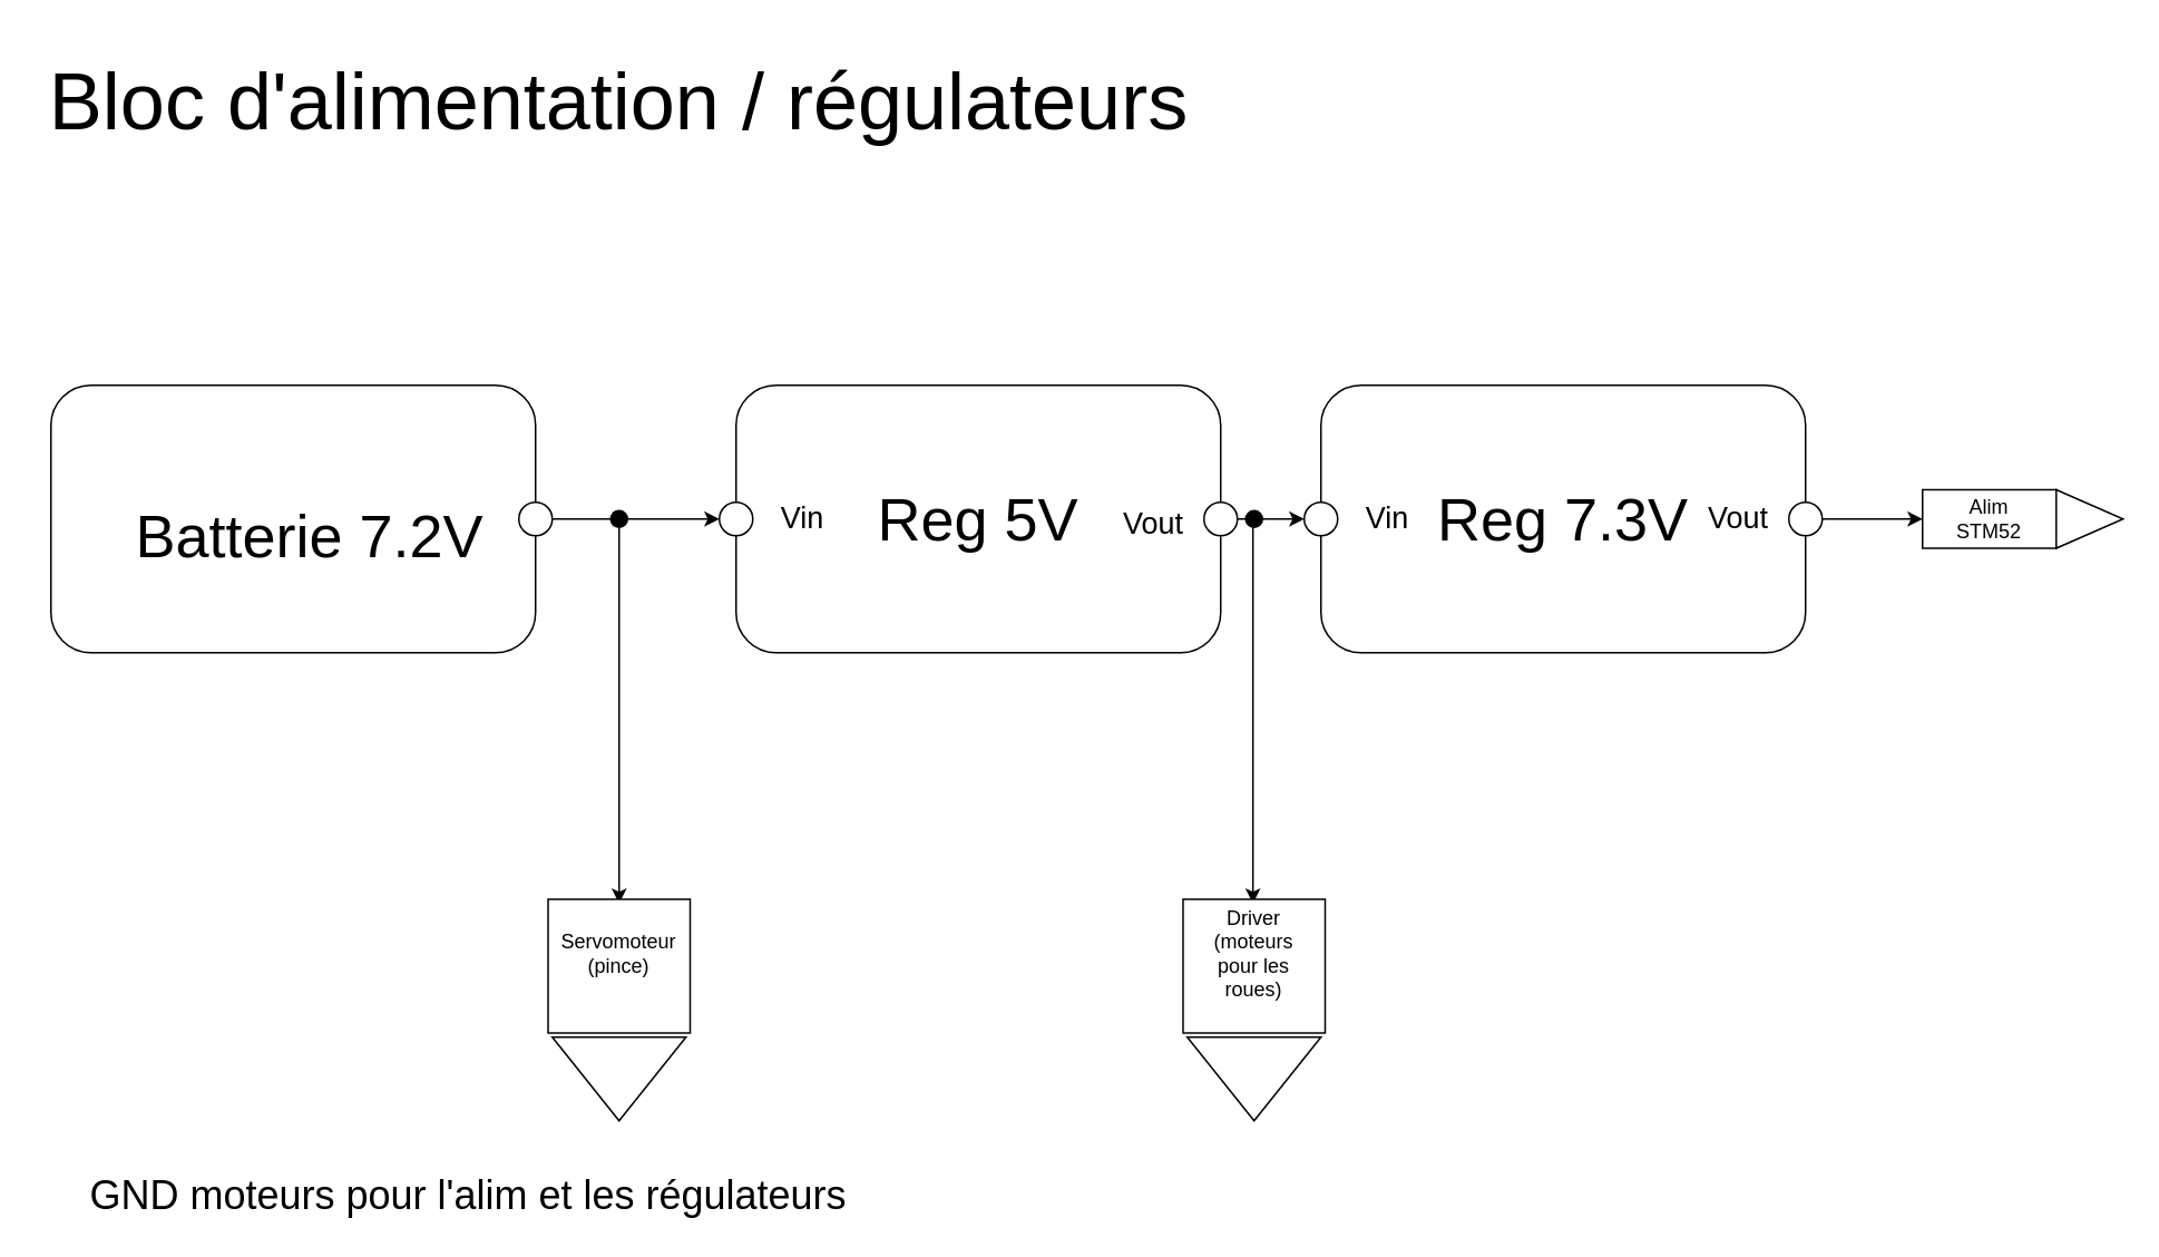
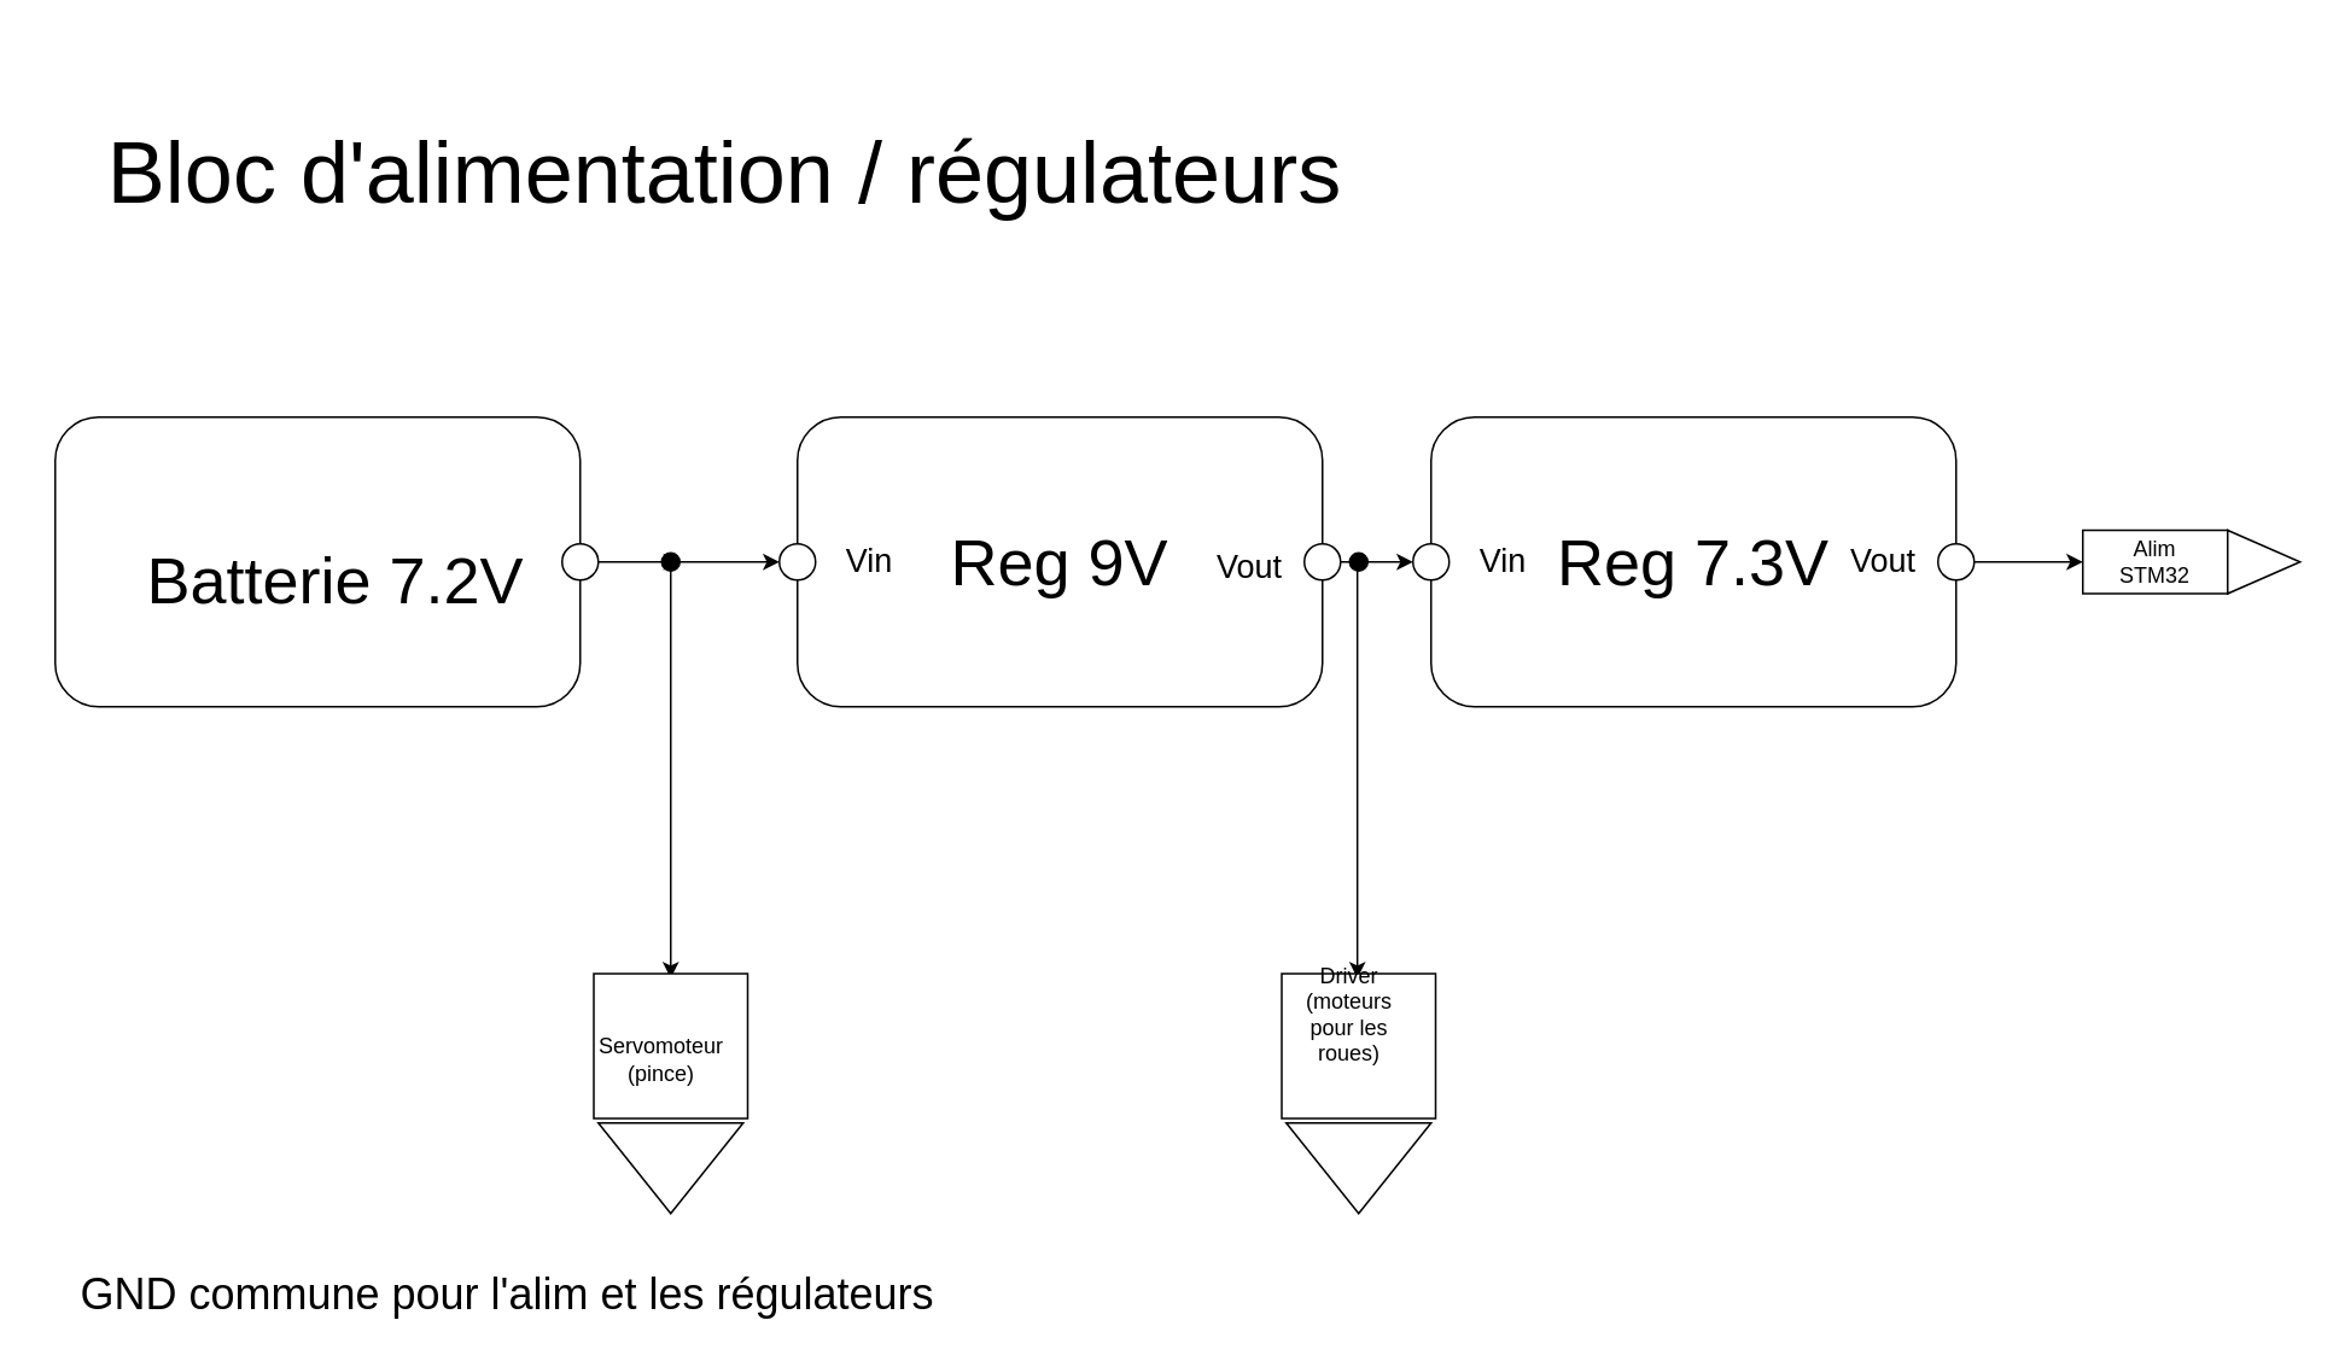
- <mxCell id="28" value="&lt;font style=&quot;font-size: 48px;&quot;&gt;Bloc d'alimentation / régulateurs&lt;/font&gt;" style="text;html=1;strokeColor=none;fillColor=none;align=center;verticalAlign=middle;whiteSpace=wrap;rounded=0;" parent="1" vertex="1"><mxGeometry x="20" y="20" width="700" height="80" as="geometry" /></mxCell>
+ <mxCell id="28" value="&lt;font style=&quot;font-size: 48px;&quot;&gt;Bloc d'alimentation / régulateurs&lt;/font&gt;" style="text;html=1;strokeColor=none;fillColor=none;align=center;verticalAlign=middle;whiteSpace=wrap;rounded=0;" parent="1" vertex="1"><mxGeometry x="50" y="55" width="700" height="80" as="geometry" /></mxCell>
- <mxCell id="17" value="&lt;font style=&quot;font-size: 36px;&quot;&gt;Reg 5V&lt;/font&gt;" style="text;html=1;strokeColor=none;fillColor=none;align=center;verticalAlign=middle;whiteSpace=wrap;rounded=0;" parent="1" vertex="1"><mxGeometry x="470" y="277.5" width="230" height="65" as="geometry" /></mxCell>
+ <mxCell id="17" value="&lt;font style=&quot;font-size: 36px;&quot;&gt;Reg 9V&lt;/font&gt;" style="text;html=1;strokeColor=none;fillColor=none;align=center;verticalAlign=middle;whiteSpace=wrap;rounded=0;" parent="1" vertex="1"><mxGeometry x="470" y="277.5" width="230" height="65" as="geometry" /></mxCell>
- <mxCell id="15" value="Alim STM52" style="text;html=1;strokeColor=none;fillColor=none;align=center;verticalAlign=middle;whiteSpace=wrap;rounded=0;" parent="1" vertex="1"><mxGeometry x="1160" y="295" width="60" height="30" as="geometry" /></mxCell>
+ <mxCell id="15" value="Alim STM32" style="text;html=1;strokeColor=none;fillColor=none;align=center;verticalAlign=middle;whiteSpace=wrap;rounded=0;" parent="1" vertex="1"><mxGeometry x="1160" y="295" width="60" height="30" as="geometry" /></mxCell>
- <mxCell id="33" value="&lt;font style=&quot;font-size: 12px;&quot;&gt;Servomoteur&lt;br&gt;(pince)&lt;/font&gt;" style="text;html=1;strokeColor=none;fillColor=none;align=center;verticalAlign=middle;whiteSpace=wrap;rounded=0;" vertex="1" parent="1"><mxGeometry x="340" y="555" width="60" height="30" as="geometry" /></mxCell>
+ <mxCell id="33" value="&lt;font style=&quot;font-size: 12px;&quot;&gt;Servomoteur&lt;br&gt;(pince)&lt;/font&gt;" style="text;html=1;strokeColor=none;fillColor=none;align=center;verticalAlign=middle;whiteSpace=wrap;rounded=0;" vertex="1" parent="1"><mxGeometry x="335" y="570" width="60" height="30" as="geometry" /></mxCell>
- <mxCell id="36" value="Driver&lt;br&gt;(moteurs pour les roues)" style="text;html=1;strokeColor=none;fillColor=none;align=center;verticalAlign=middle;whiteSpace=wrap;rounded=0;" vertex="1" parent="1"><mxGeometry x="720" y="555" width="60" height="30" as="geometry" /></mxCell>
+ <mxCell id="36" value="Driver&lt;br&gt;(moteurs pour les roues)" style="text;html=1;strokeColor=none;fillColor=none;align=center;verticalAlign=middle;whiteSpace=wrap;rounded=0;" vertex="1" parent="1"><mxGeometry x="715" y="545" width="60" height="30" as="geometry" /></mxCell>
- <mxCell id="37" value="&lt;font style=&quot;font-size: 24px;&quot;&gt;GND moteurs pour l'alim et les régulateurs&lt;/font&gt;" style="text;html=1;strokeColor=none;fillColor=none;align=center;verticalAlign=middle;whiteSpace=wrap;rounded=0;fontSize=12;" vertex="1" parent="1"><mxGeometry x="30" y="700" width="500" height="30" as="geometry" /></mxCell>
+ <mxCell id="37" value="&lt;font style=&quot;font-size: 24px;&quot;&gt;GND commune pour l'alim et les régulateurs&lt;/font&gt;" style="text;html=1;strokeColor=none;fillColor=none;align=center;verticalAlign=middle;whiteSpace=wrap;rounded=0;fontSize=12;" vertex="1" parent="1"><mxGeometry x="30" y="700" width="500" height="30" as="geometry" /></mxCell>
